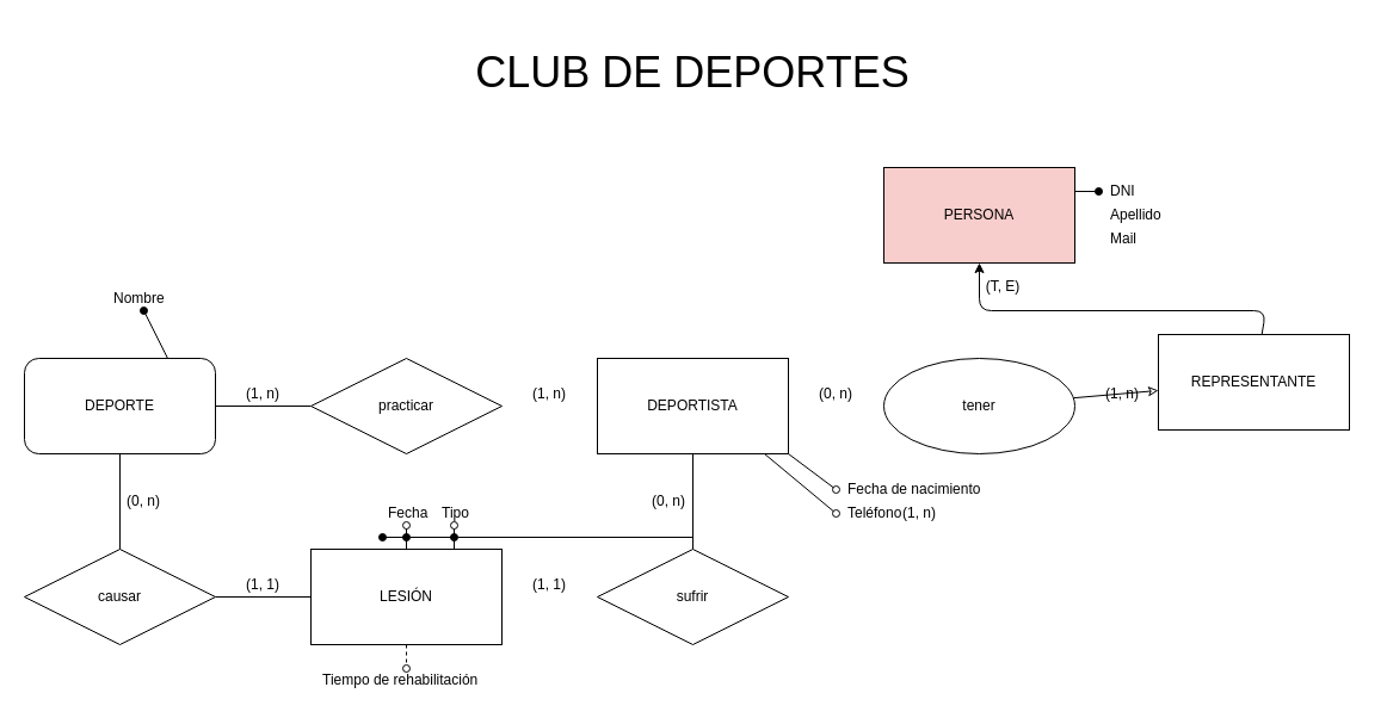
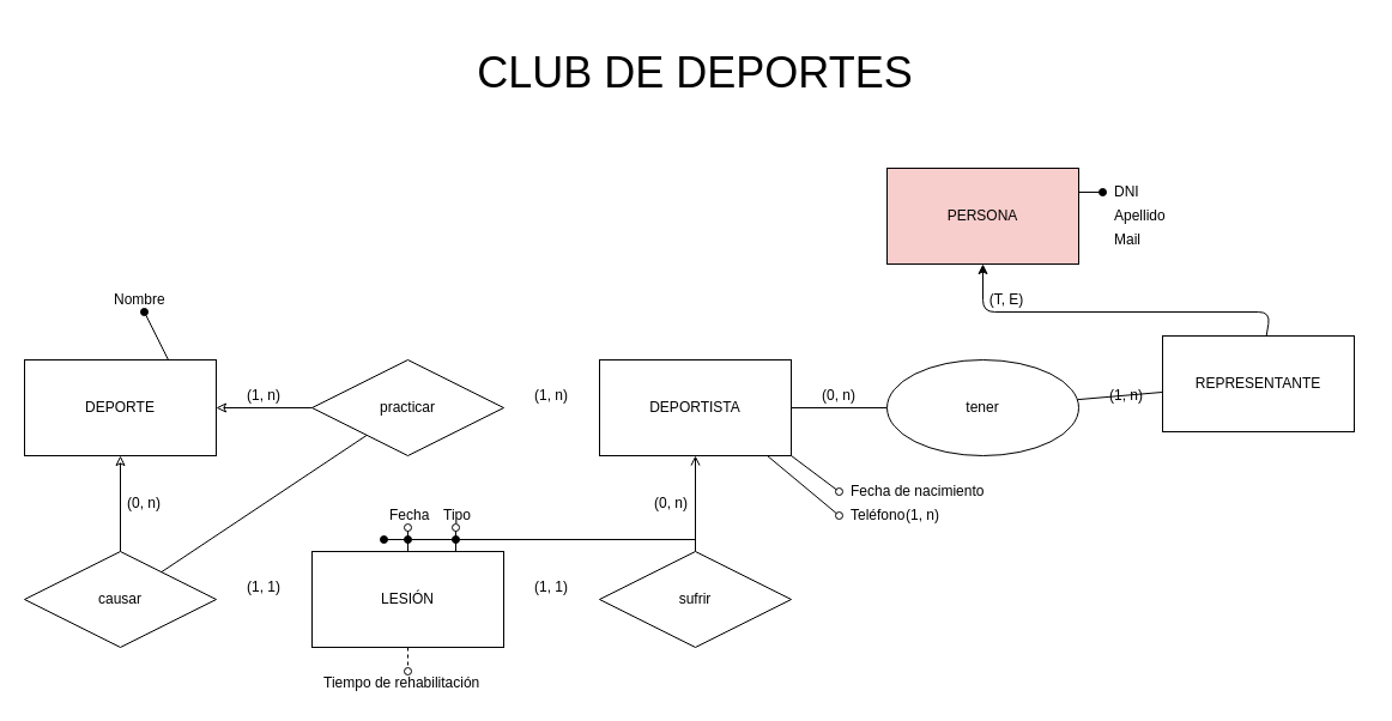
- <mxCell id="36" value="(T, E)" style="text;html=1;strokeColor=none;fillColor=none;align=center;verticalAlign=middle;whiteSpace=wrap;rounded=0;labelBackgroundColor=none;fontSize=12;fontFamily=Helvetica;" vertex="1" parent="1"><mxGeometry x="820" y="230" width="40" height="20" as="geometry" /></mxCell>
+ <mxCell id="36" value="(T, E)" style="text;html=1;strokeColor=none;fillColor=none;align=center;verticalAlign=middle;whiteSpace=wrap;rounded=0;labelBackgroundColor=none;fontSize=12;fontFamily=Helvetica;" vertex="1" parent="1"><mxGeometry x="820" y="240" width="40" height="20" as="geometry" /></mxCell>
- <mxCell id="10" value="" style="edgeStyle=none;html=1;fontSize=12;endArrow=classic;endFill=0;" edge="1" parent="1" source="11" target="4"><mxGeometry relative="1" as="geometry" /></mxCell>
+ <mxCell id="10" value="" style="edgeStyle=none;html=1;fontSize=12;endArrow=none;endFill=0;" edge="1" parent="1" source="11" target="4"><mxGeometry relative="1" as="geometry" /></mxCell>
- <mxCell id="5" value="DEPORTE" style="whiteSpace=wrap;html=1;rounded=1;" vertex="1" parent="1"><mxGeometry y="300" width="160" height="80" as="geometry" x="20" /></mxCell>
+ <mxCell id="5" value="DEPORTE" style="rounded=0;whiteSpace=wrap;html=1;" vertex="1" parent="1"><mxGeometry y="300" width="160" height="80" as="geometry" x="20" /></mxCell>
- <mxCell id="19" value="" style="edgeStyle=none;html=1;fontSize=12;endArrow=none;endFill=0;" edge="1" parent="1" source="20" target="5"><mxGeometry relative="1" as="geometry" /></mxCell>
+ <mxCell id="19" value="" style="edgeStyle=none;html=1;fontSize=12;endArrow=classic;endFill=0;" edge="1" parent="1" source="20" target="5"><mxGeometry relative="1" as="geometry" /></mxCell>
+ <mxCell id="9" value="" style="edgeStyle=none;html=1;fontSize=12;endArrow=none;endFill=0;" edge="1" parent="1" source="11" target="2"><mxGeometry relative="1" as="geometry" /></mxCell>
- <mxCell id="17" value="" style="edgeStyle=none;html=1;fontSize=12;endArrow=none;endFill=0;" edge="1" parent="1" source="18" target="5"><mxGeometry relative="1" as="geometry" /></mxCell>
+ <mxCell id="17" value="" style="edgeStyle=none;html=1;fontSize=12;endArrow=classic;endFill=0;" edge="1" parent="1" source="18" target="5"><mxGeometry relative="1" as="geometry" /></mxCell>
- <mxCell id="14" value="" style="edgeStyle=none;html=1;fontSize=12;endArrow=none;endFill=0;" edge="1" parent="1" source="15" target="2"><mxGeometry relative="1" as="geometry" /></mxCell>
+ <mxCell id="14" value="" style="edgeStyle=none;html=1;fontSize=12;endArrow=open;endFill=0;" edge="1" parent="1" source="15" target="2"><mxGeometry relative="1" as="geometry" /></mxCell>
- <mxCell id="16" value="" style="edgeStyle=none;html=1;fontSize=12;endArrow=none;endFill=0;" edge="1" parent="1" source="18" target="6"><mxGeometry relative="1" as="geometry" /></mxCell>
+ <mxCell id="16" value="" style="edgeStyle=none;html=1;fontSize=12;endArrow=none;endFill=0;" edge="1" parent="1" source="18" target="20"><mxGeometry relative="1" as="geometry" /></mxCell>
